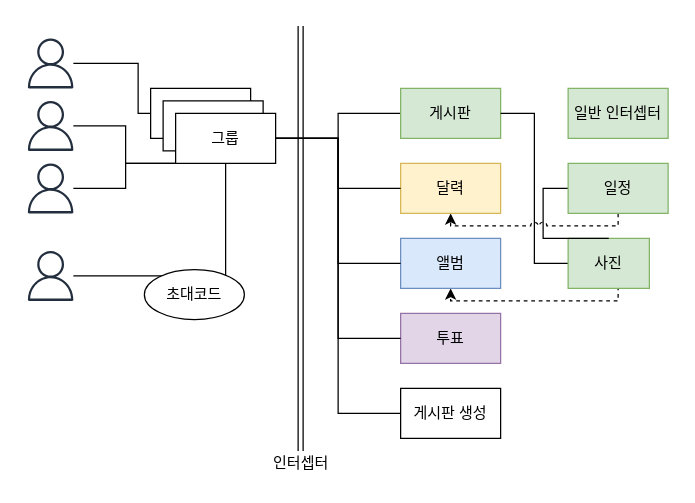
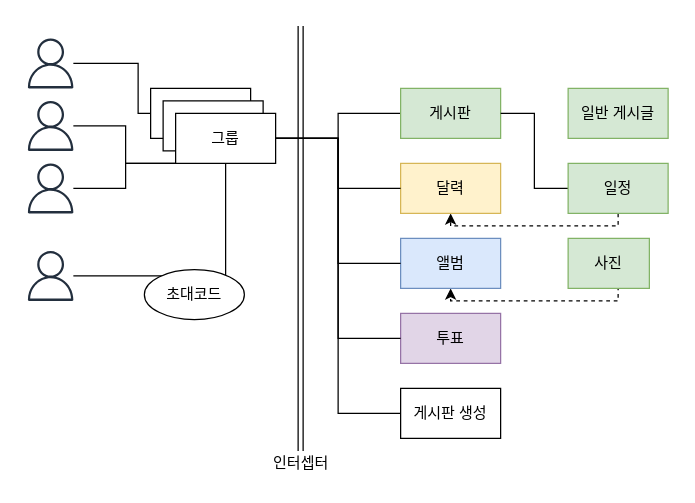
- <mxCell id="13" value="일반 인터셉터" style="rounded=0;whiteSpace=wrap;html=1;fillColor=#d5e8d4;strokeColor=#82b366;" vertex="1" parent="1"><mxGeometry x="454" y="70" width="80" height="40" as="geometry" /></mxCell>
+ <mxCell id="13" value="일반 게시글" style="rounded=0;whiteSpace=wrap;html=1;fillColor=#d5e8d4;strokeColor=#82b366;" vertex="1" parent="1"><mxGeometry x="454" y="70" width="80" height="40" as="geometry" /></mxCell>
- <mxCell id="10" style="edgeStyle=orthogonalEdgeStyle;rounded=0;orthogonalLoop=1;jettySize=auto;html=1;exitX=0;exitY=0.5;exitDx=0;exitDy=0;endArrow=none;endFill=0;" edge="1" parent="1" source="12" target="9"><mxGeometry relative="1" as="geometry" /></mxCell>
+ <mxCell id="10" style="edgeStyle=orthogonalEdgeStyle;rounded=0;orthogonalLoop=1;jettySize=auto;html=1;exitX=0;exitY=0.5;exitDx=0;exitDy=0;entryX=1;entryY=0.5;entryDx=0;entryDy=0;endArrow=none;endFill=0;" edge="1" parent="1" source="12" target="5"><mxGeometry relative="1" as="geometry" /></mxCell>
- <mxCell id="7" style="edgeStyle=orthogonalEdgeStyle;rounded=0;orthogonalLoop=1;jettySize=auto;html=1;exitX=0;exitY=0.5;exitDx=0;exitDy=0;entryX=1;entryY=0.5;entryDx=0;entryDy=0;endArrow=none;endFill=0;jumpStyle=arc;" edge="1" parent="1" source="9" target="5"><mxGeometry relative="1" as="geometry" /></mxCell>
